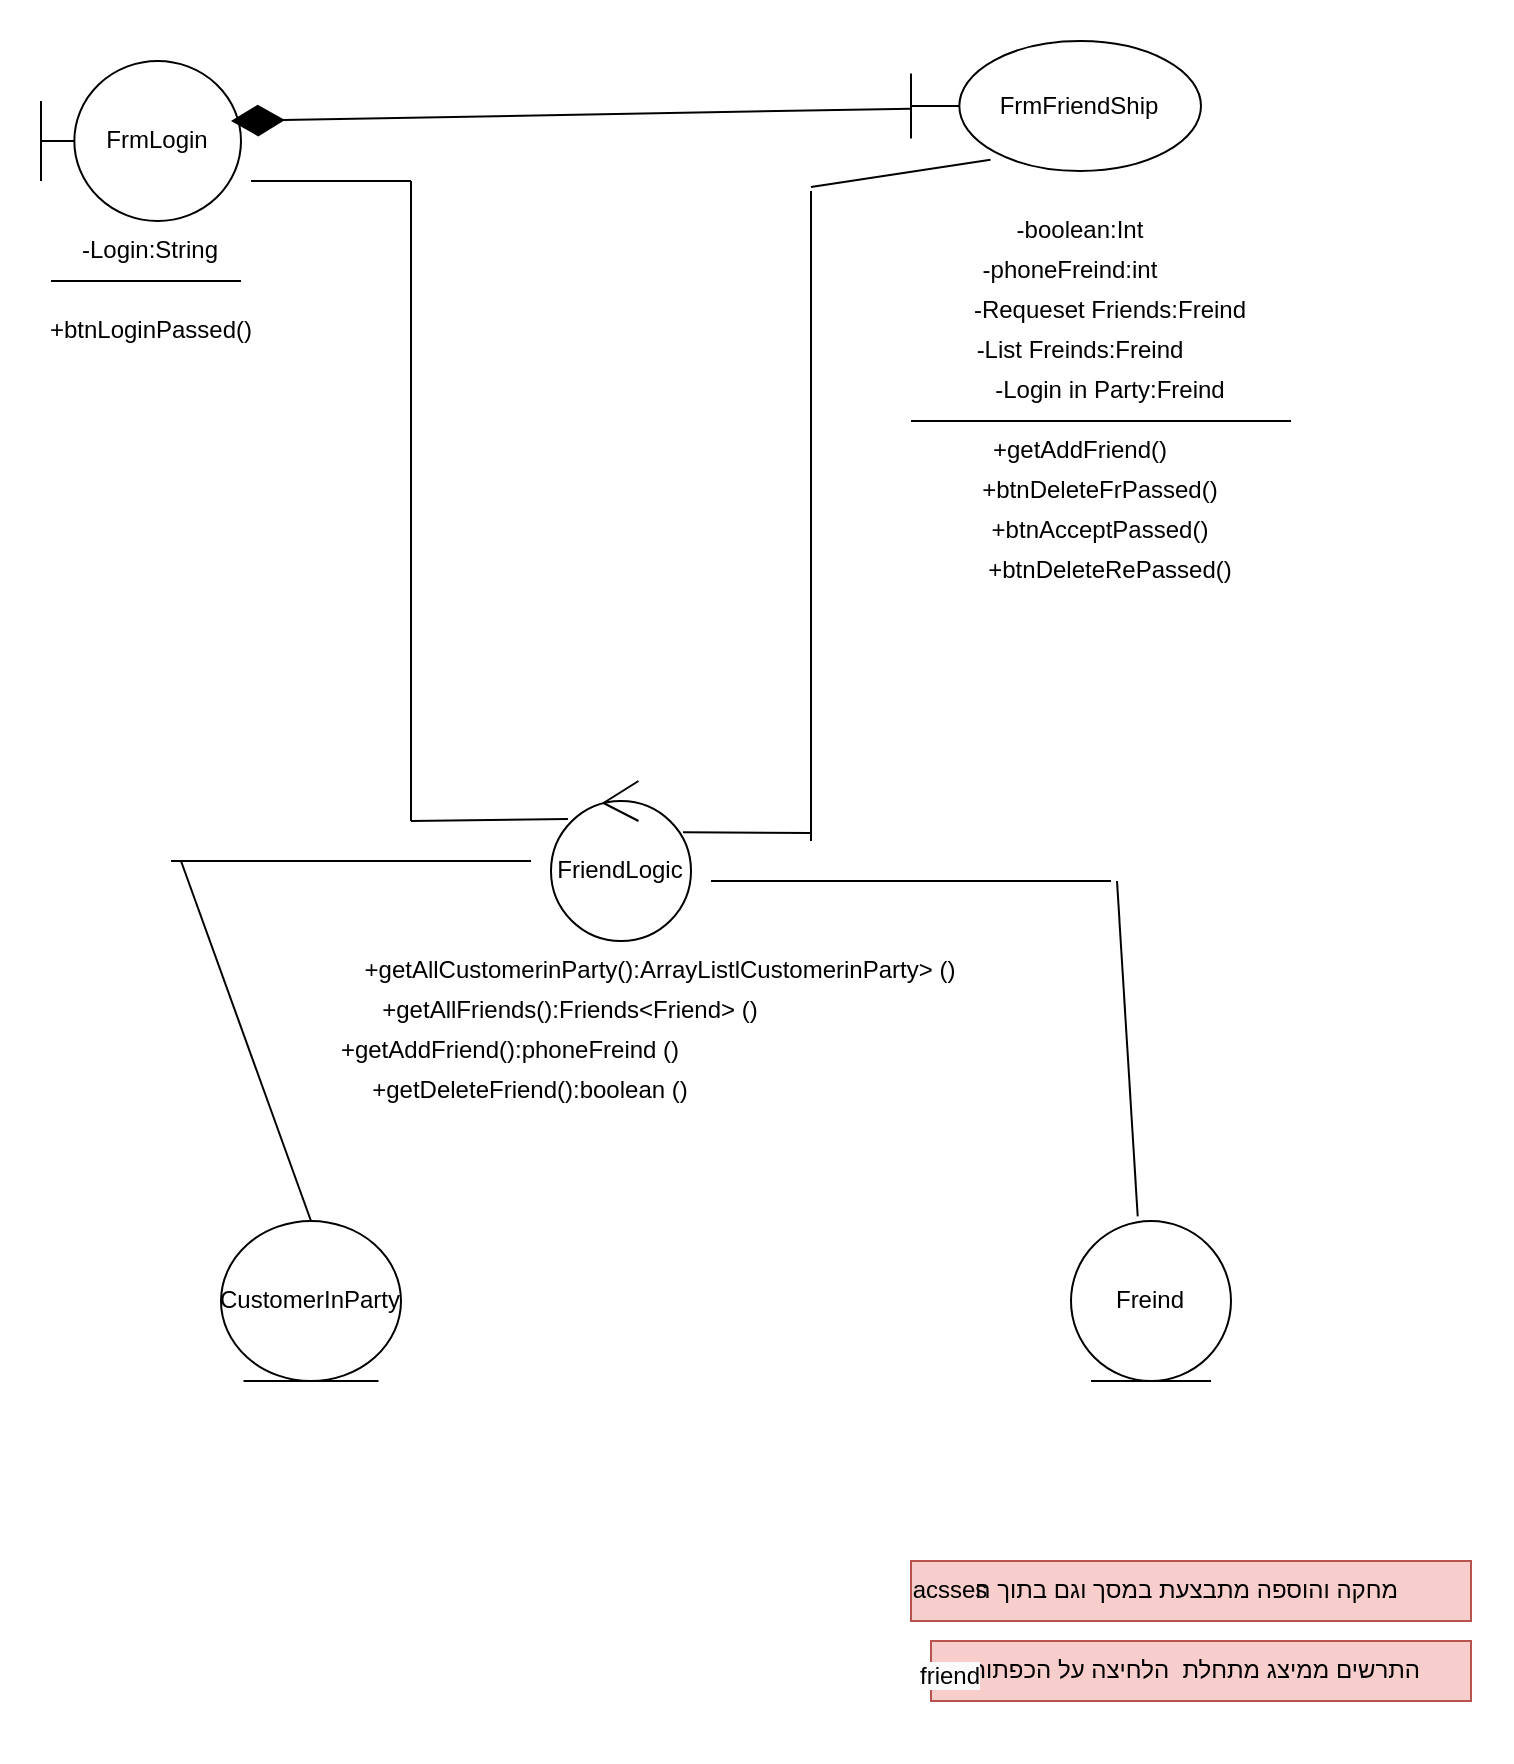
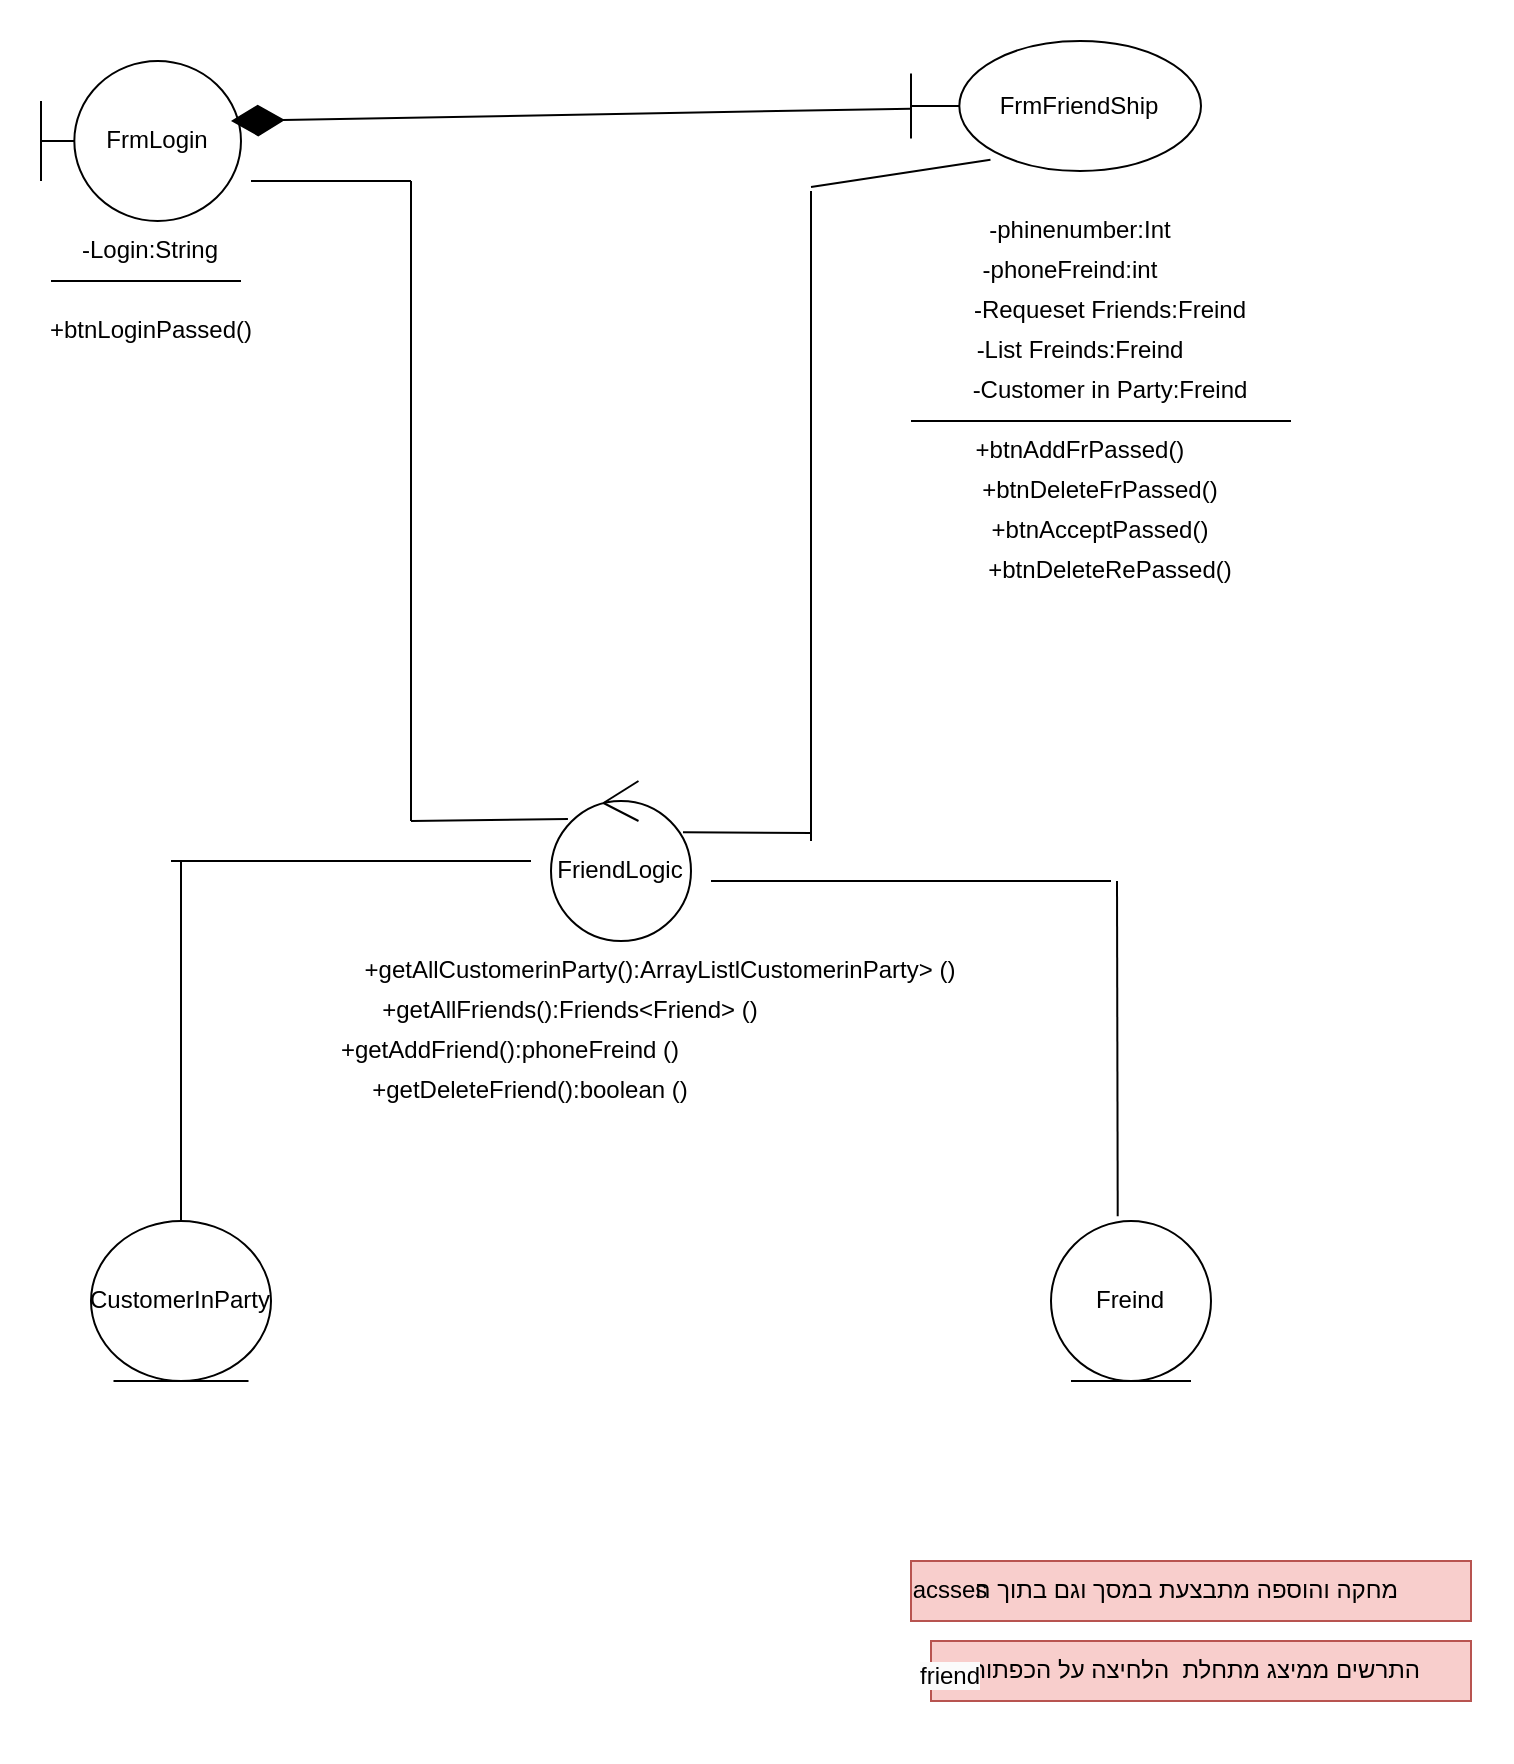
- <mxCell id="10" value="-boolean:Int" style="text;html=1;strokeColor=none;fillColor=none;align=center;verticalAlign=middle;whiteSpace=wrap;rounded=0;" parent="1" vertex="1"><mxGeometry x="485" y="100" width="110" height="30" as="geometry" /></mxCell>
+ <mxCell id="10" value="-phinenumber:Int" style="text;html=1;strokeColor=none;fillColor=none;align=center;verticalAlign=middle;whiteSpace=wrap;rounded=0;" parent="1" vertex="1"><mxGeometry x="485" y="100" width="110" height="30" as="geometry" /></mxCell>
- <mxCell id="14" value="-Login in Party:Freind" style="text;html=1;strokeColor=none;fillColor=none;align=center;verticalAlign=middle;whiteSpace=wrap;rounded=0;" parent="1" vertex="1"><mxGeometry x="480" y="180" width="150" height="30" as="geometry" /></mxCell>
+ <mxCell id="14" value="-Customer in Party:Freind" style="text;html=1;strokeColor=none;fillColor=none;align=center;verticalAlign=middle;whiteSpace=wrap;rounded=0;" parent="1" vertex="1"><mxGeometry x="480" y="180" width="150" height="30" as="geometry" /></mxCell>
- <mxCell id="17" value="+getAddFriend()" style="text;html=1;strokeColor=none;fillColor=none;align=center;verticalAlign=middle;whiteSpace=wrap;rounded=0;" parent="1" vertex="1"><mxGeometry x="465" y="210" width="150" height="30" as="geometry" /></mxCell>
+ <mxCell id="17" value="+btnAddFrPassed()" style="text;html=1;strokeColor=none;fillColor=none;align=center;verticalAlign=middle;whiteSpace=wrap;rounded=0;" parent="1" vertex="1"><mxGeometry x="465" y="210" width="150" height="30" as="geometry" /></mxCell>
- <mxCell id="6" value="CustomerInParty" style="ellipse;shape=umlEntity;whiteSpace=wrap;html=1;" parent="1" vertex="1"><mxGeometry x="110" y="610" width="90" height="80" as="geometry" /></mxCell>
+ <mxCell id="6" value="CustomerInParty" style="ellipse;shape=umlEntity;whiteSpace=wrap;html=1;" parent="1" vertex="1"><mxGeometry x="45" y="610" width="90" height="80" as="geometry" /></mxCell>
- <mxCell id="5" value="Freind" style="ellipse;shape=umlEntity;whiteSpace=wrap;html=1;" parent="1" vertex="1"><mxGeometry x="535" y="610" width="80" height="80" as="geometry" /></mxCell>
+ <mxCell id="5" value="Freind" style="ellipse;shape=umlEntity;whiteSpace=wrap;html=1;" parent="1" vertex="1"><mxGeometry x="525" y="610" width="80" height="80" as="geometry" /></mxCell>
